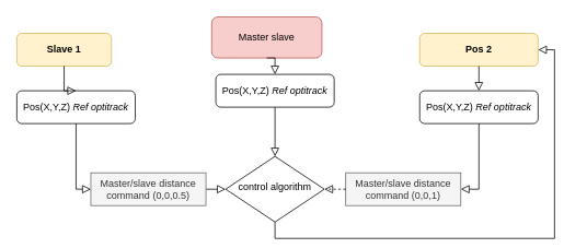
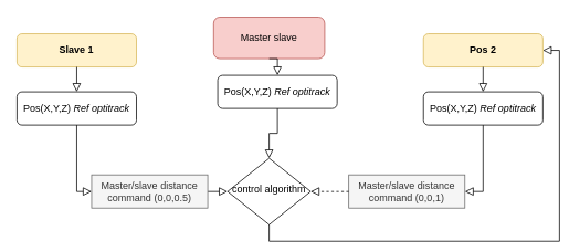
- <mxCell id="15" value="&lt;b&gt;Slave 1&lt;/b&gt;" style="rounded=1;whiteSpace=wrap;html=1;fontSize=12;glass=0;strokeWidth=1;shadow=0;fillColor=#fff2cc;strokeColor=#d6b656;" vertex="1" parent="1"><mxGeometry x="20" y="40" width="115" height="40" as="geometry" /></mxCell>
+ <mxCell id="15" value="&lt;b&gt;Slave 1&lt;/b&gt;" style="rounded=1;whiteSpace=wrap;html=1;fontSize=12;glass=0;strokeWidth=1;shadow=0;fillColor=#fff2cc;strokeColor=#d6b656;" vertex="1" parent="1"><mxGeometry x="20" y="40" width="144" height="40" as="geometry" /></mxCell>
- <mxCell id="3" value="control algorithm" style="rhombus;whiteSpace=wrap;html=1;shadow=0;fontFamily=Helvetica;fontSize=12;align=center;strokeWidth=1;spacing=6;spacingTop=-4;" parent="1" vertex="1"><mxGeometry x="274" y="190" width="120" height="80" as="geometry" /></mxCell>
+ <mxCell id="3" value="control algorithm" style="rhombus;whiteSpace=wrap;html=1;shadow=0;fontFamily=Helvetica;fontSize=12;align=center;strokeWidth=1;spacing=6;spacingTop=-4;" parent="1" vertex="1"><mxGeometry x="274" y="190" width="100" height="80" as="geometry" /></mxCell>
